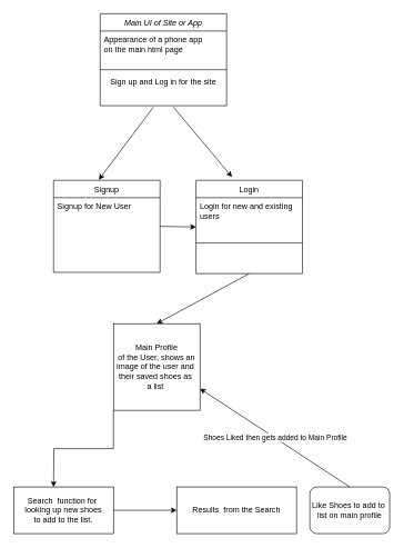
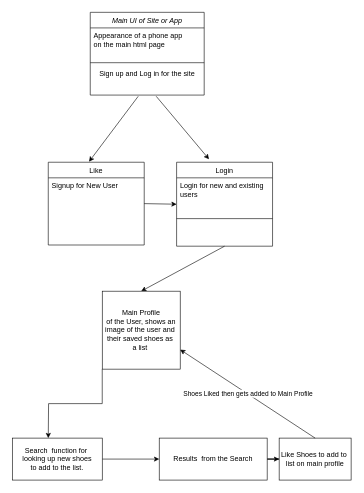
- <mxCell id="6" value="Signup" style="swimlane;fontStyle=0;align=center;verticalAlign=top;childLayout=stackLayout;horizontal=1;startSize=26;horizontalStack=0;resizeParent=1;resizeLast=0;collapsible=1;marginBottom=0;rounded=0;shadow=0;strokeWidth=1;" parent="1" vertex="1"><mxGeometry x="80" y="270" width="160" height="138" as="geometry"><mxRectangle x="130" y="380" width="160" height="26" as="alternateBounds" /></mxGeometry></mxCell>
+ <mxCell id="6" value="Like" style="swimlane;fontStyle=0;align=center;verticalAlign=top;childLayout=stackLayout;horizontal=1;startSize=26;horizontalStack=0;resizeParent=1;resizeLast=0;collapsible=1;marginBottom=0;rounded=0;shadow=0;strokeWidth=1;" parent="1" vertex="1"><mxGeometry x="80" y="270" width="160" height="138" as="geometry"><mxRectangle x="130" y="380" width="160" height="26" as="alternateBounds" /></mxGeometry></mxCell>
+ <mxCell id="19" value="" style="edgeStyle=orthogonalEdgeStyle;rounded=0;orthogonalLoop=1;jettySize=auto;html=1;" edge="1" parent="1" source="20" target="21"><mxGeometry relative="1" as="geometry" /></mxCell>
- <mxCell id="21" value="Like Shoes to add to&amp;nbsp;&lt;br&gt;list on main profile" style="whiteSpace=wrap;html=1;rounded=1;" vertex="1" parent="1"><mxGeometry x="465" y="730" width="120" height="70" as="geometry" /></mxCell>
+ <mxCell id="21" value="Like Shoes to add to&amp;nbsp;&lt;br&gt;list on main profile" style="whiteSpace=wrap;html=1;rounded=0;" vertex="1" parent="1"><mxGeometry x="465" y="730" width="120" height="70" as="geometry" /></mxCell>
